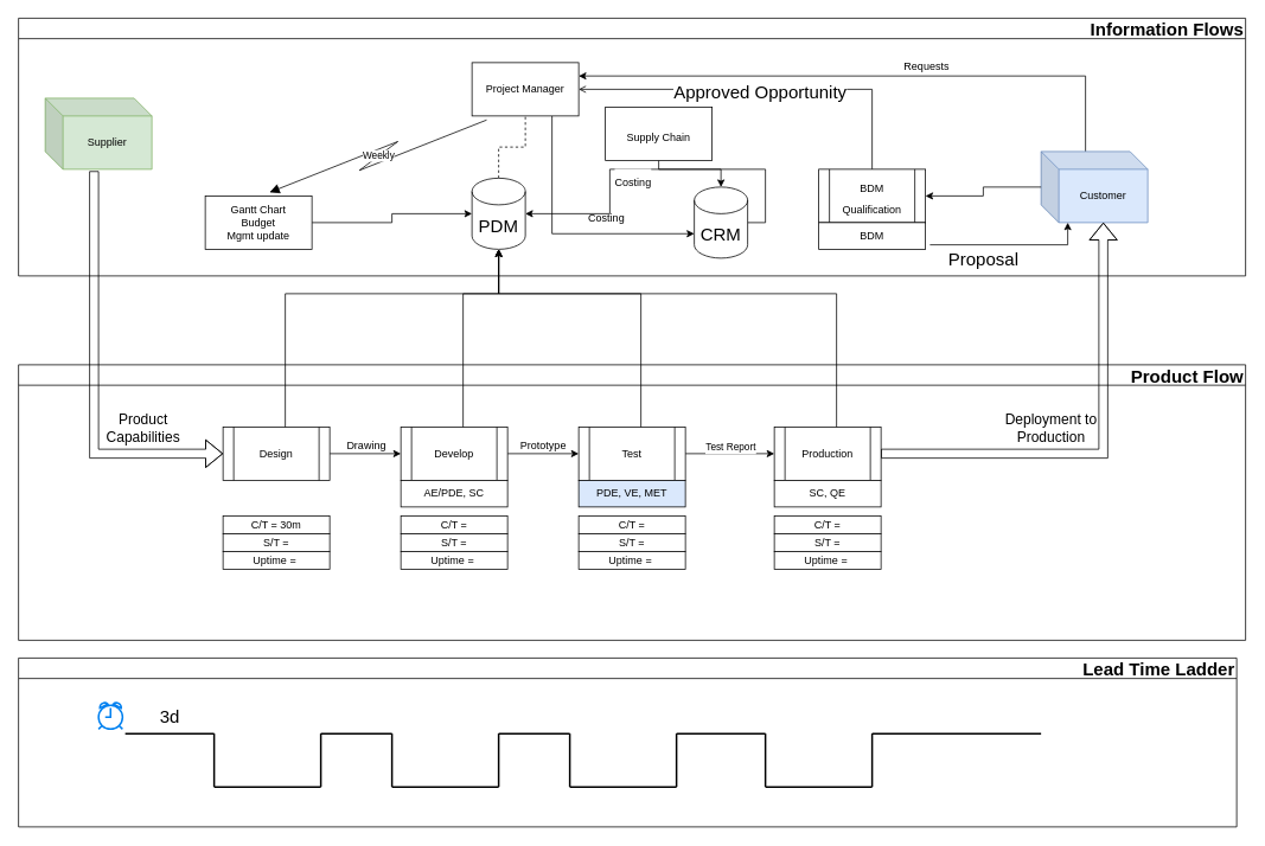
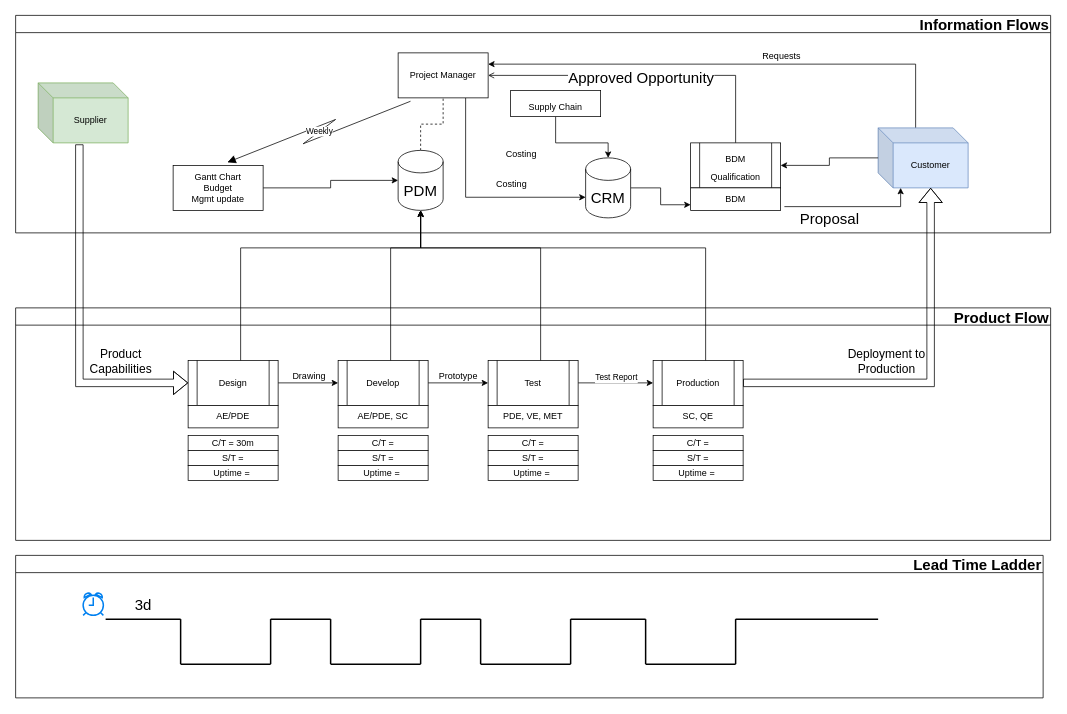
- <mxCell id="24" value="&lt;font style=&quot;font-size: 12px&quot;&gt;Supply Chain&lt;/font&gt;" style="rounded=0;whiteSpace=wrap;html=1;fontSize=20;align=center;" vertex="1" parent="2"><mxGeometry x="660" y="100" width="120" height="60" as="geometry" /></mxCell>
+ <mxCell id="24" value="&lt;font style=&quot;font-size: 12px&quot;&gt;Supply Chain&lt;/font&gt;" style="rounded=0;whiteSpace=wrap;html=1;fontSize=20;align=center;" vertex="1" parent="2"><mxGeometry x="660" y="100" width="120" height="35" as="geometry" /></mxCell>
- <mxCell id="20" style="edgeStyle=orthogonalEdgeStyle;rounded=0;orthogonalLoop=1;jettySize=auto;html=1;exitX=1;exitY=0.5;exitDx=0;exitDy=0;exitPerimeter=0;fontSize=20;" edge="1" parent="2" source="21" target="14"><mxGeometry relative="1" as="geometry" /></mxCell>
+ <mxCell id="20" style="edgeStyle=orthogonalEdgeStyle;rounded=0;orthogonalLoop=1;jettySize=auto;html=1;exitX=1;exitY=0.5;exitDx=0;exitDy=0;exitPerimeter=0;entryX=0;entryY=0.75;entryDx=0;entryDy=0;fontSize=20;" edge="1" parent="2" source="21" target="19"><mxGeometry relative="1" as="geometry" /></mxCell>
+ <mxCell id="38" value="AE/PDE" style="rounded=0;whiteSpace=wrap;html=1;" vertex="1" parent="27"><mxGeometry x="230" y="130" width="120" height="30" as="geometry" /></mxCell>
- <mxCell id="40" value="PDE, VE, MET" style="rounded=0;whiteSpace=wrap;html=1;fillColor=#dae8fc;" vertex="1" parent="27"><mxGeometry x="630" y="130" width="120" height="30" as="geometry" /></mxCell>
+ <mxCell id="40" value="PDE, VE, MET" style="rounded=0;whiteSpace=wrap;html=1;" vertex="1" parent="27"><mxGeometry x="630" y="130" width="120" height="30" as="geometry" /></mxCell>
